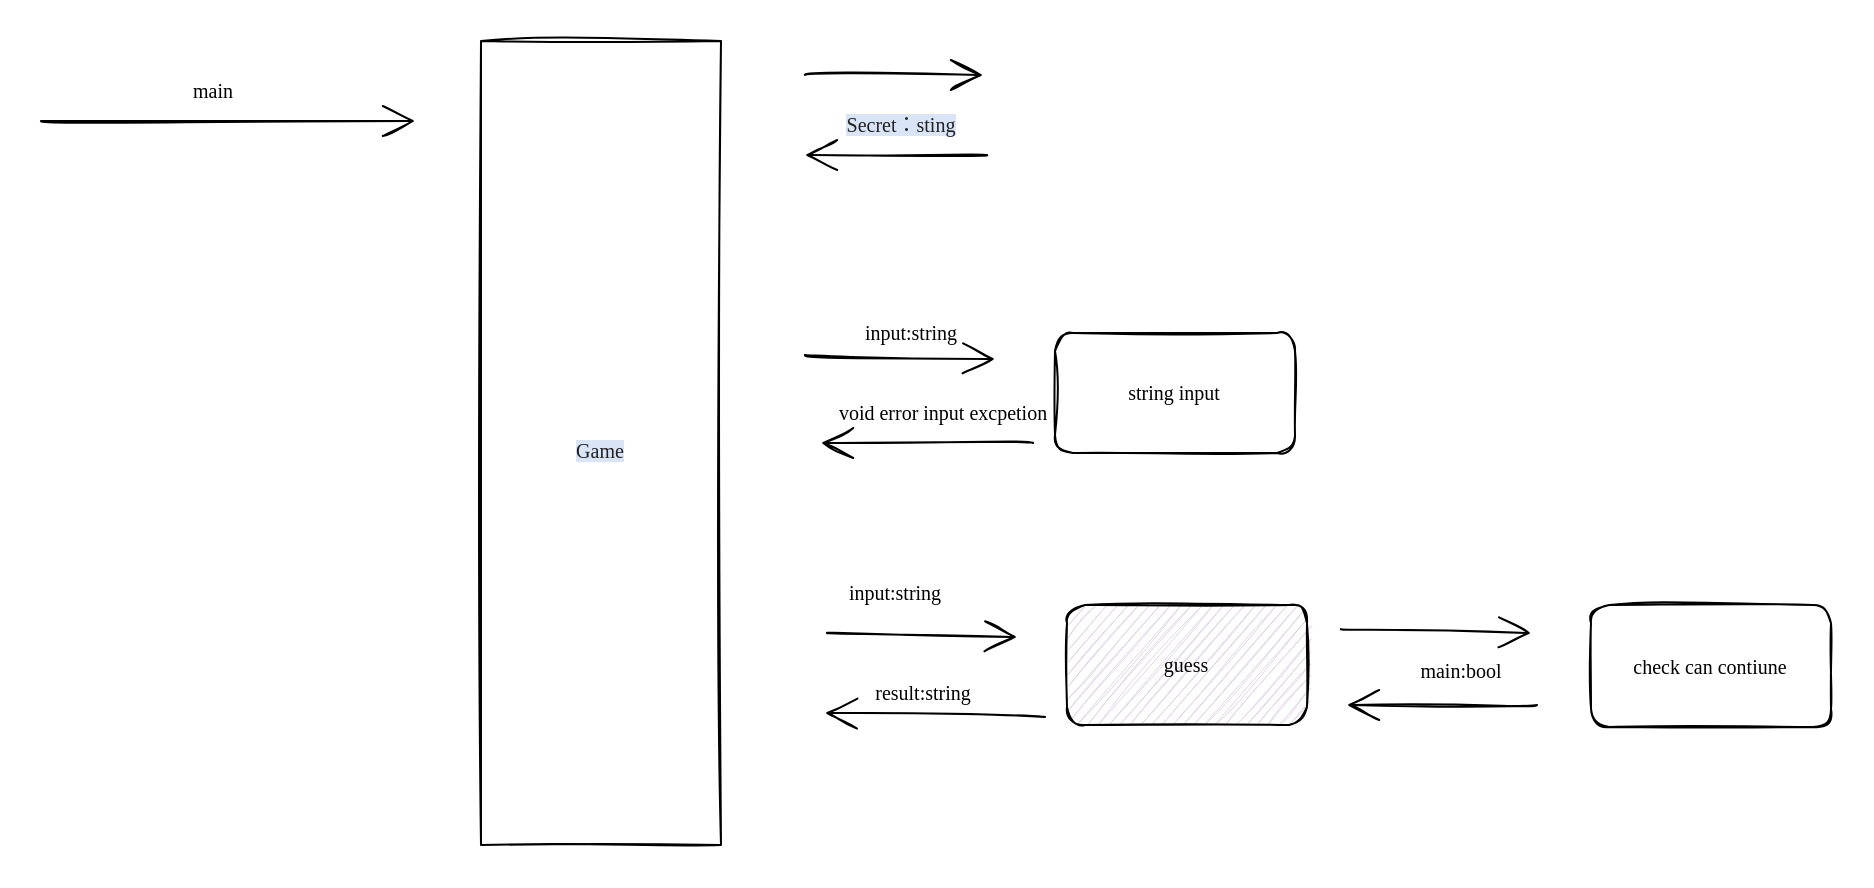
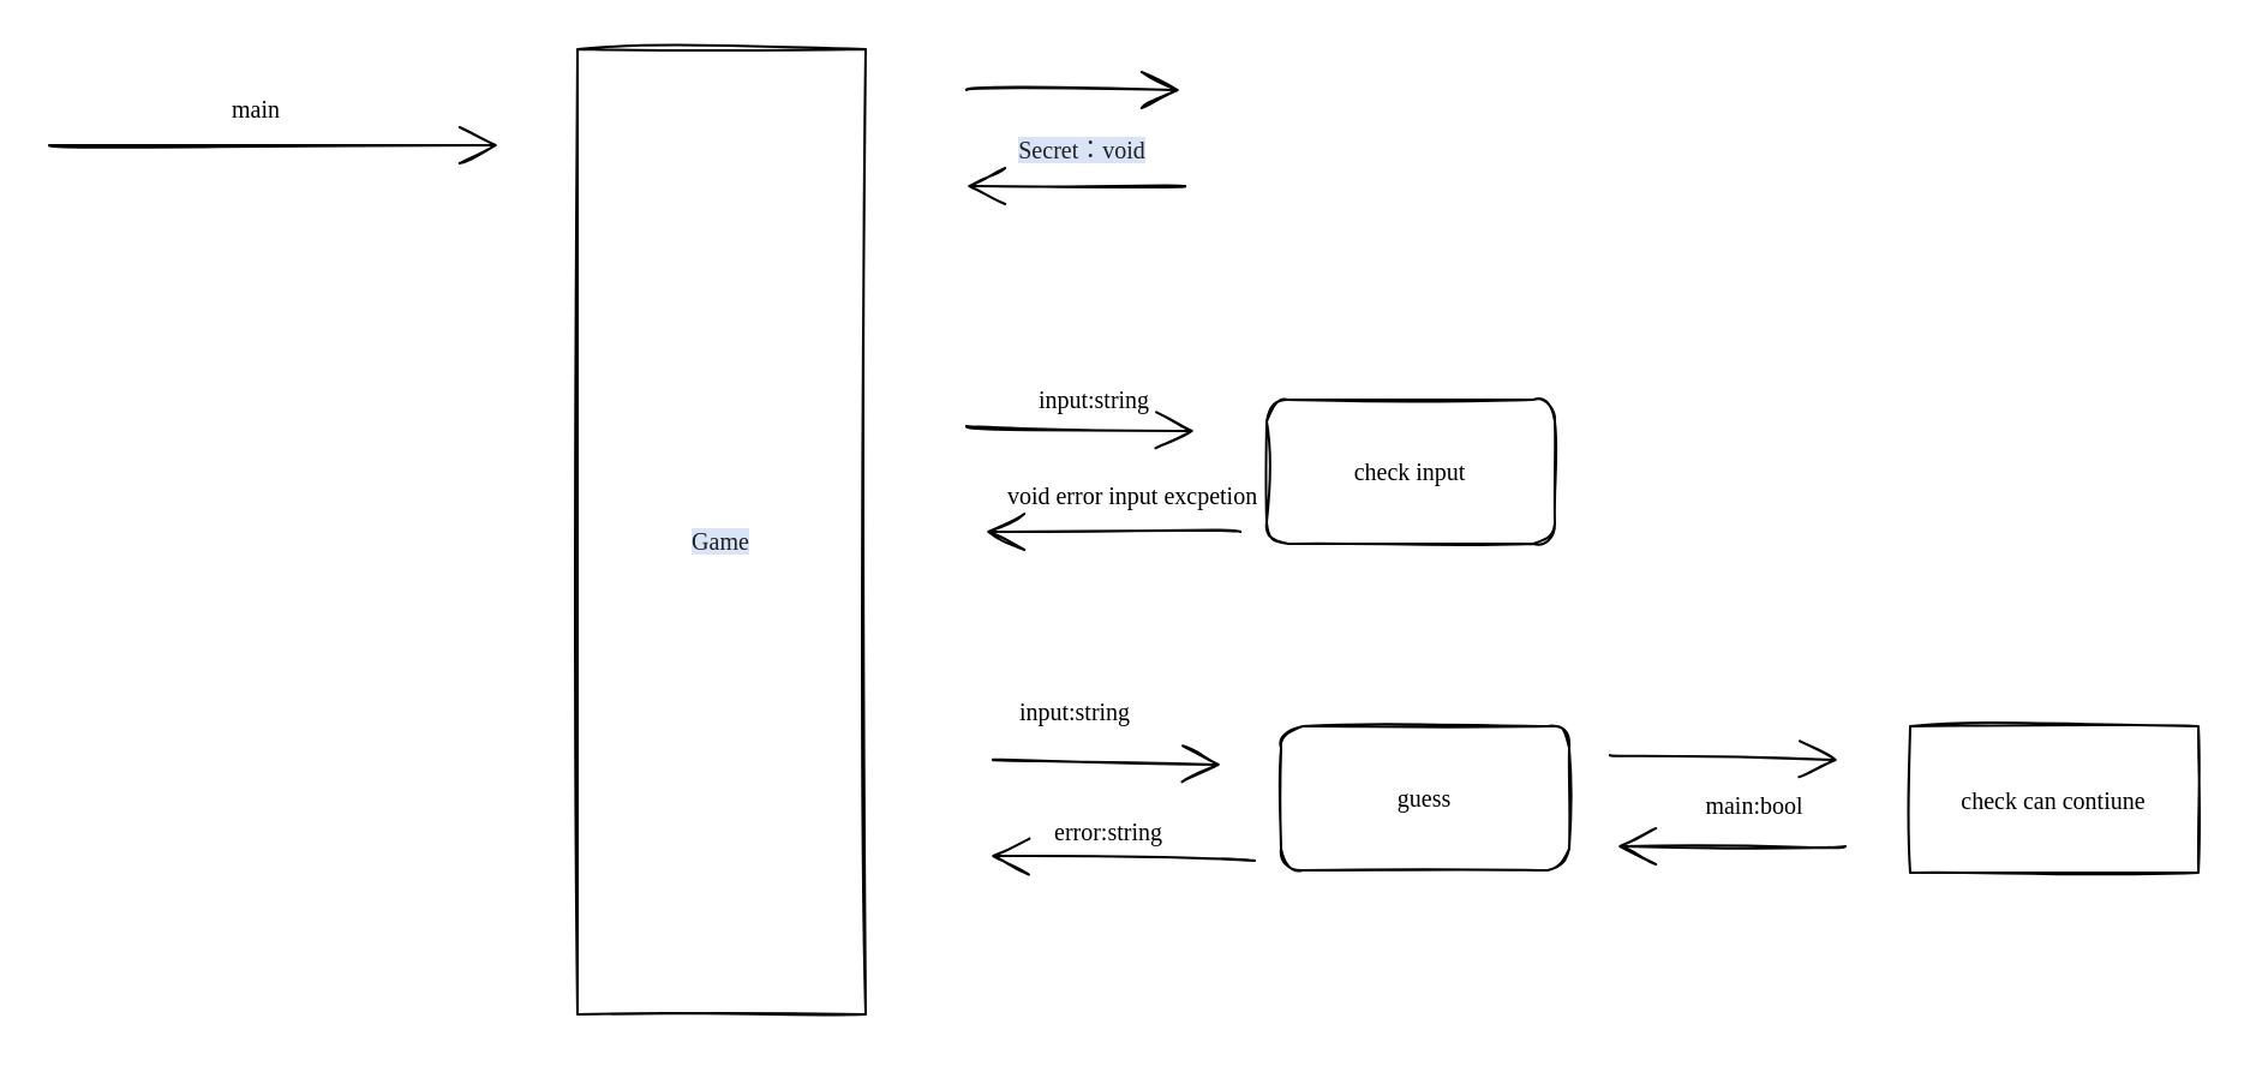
- <mxCell id="7" value="&lt;pre style=&quot;color: rgb(32, 32, 32);&quot;&gt;&lt;span style=&quot;background-color: rgb(218, 228, 247);&quot;&gt;&lt;font style=&quot;font-size: 10px;&quot; data-font-src=&quot;https://fonts.googleapis.com/css?family=Architects+Daughter&quot; face=&quot;Architects Daughter&quot;&gt;Secret：sting&lt;/font&gt;&lt;/span&gt;&lt;/pre&gt;" style="text;html=1;resizable=0;autosize=1;align=center;verticalAlign=middle;points=[];fillColor=none;strokeColor=none;rounded=0;sketch=1;hachureGap=4;fontFamily=Architects Daughter;fontSource=https%3A%2F%2Ffonts.googleapis.com%2Fcss%3Ffamily%3DArchitects%2BDaughter;fontSize=10;" vertex="1" parent="1"><mxGeometry x="409" y="40" width="82" height="44" as="geometry" /></mxCell>
+ <mxCell id="7" value="&lt;pre style=&quot;color: rgb(32, 32, 32);&quot;&gt;&lt;span style=&quot;background-color: rgb(218, 228, 247);&quot;&gt;&lt;font style=&quot;font-size: 10px;&quot; data-font-src=&quot;https://fonts.googleapis.com/css?family=Architects+Daughter&quot; face=&quot;Architects Daughter&quot;&gt;Secret：void&lt;/font&gt;&lt;/span&gt;&lt;/pre&gt;" style="text;html=1;resizable=0;autosize=1;align=center;verticalAlign=middle;points=[];fillColor=none;strokeColor=none;rounded=0;sketch=1;hachureGap=4;fontFamily=Architects Daughter;fontSource=https%3A%2F%2Ffonts.googleapis.com%2Fcss%3Ffamily%3DArchitects%2BDaughter;fontSize=10;" vertex="1" parent="1"><mxGeometry x="409" y="40" width="82" height="44" as="geometry" /></mxCell>
- <mxCell id="8" value="string input" style="whiteSpace=wrap;html=1;rounded=1;sketch=1;hachureGap=4;fontFamily=Architects Daughter;fontSource=https%3A%2F%2Ffonts.googleapis.com%2Fcss%3Ffamily%3DArchitects%2BDaughter;fontSize=10;" vertex="1" parent="1"><mxGeometry x="527" y="166" width="120" height="60" as="geometry" /></mxCell>
+ <mxCell id="8" value="check input" style="whiteSpace=wrap;html=1;rounded=1;sketch=1;hachureGap=4;fontFamily=Architects Daughter;fontSource=https%3A%2F%2Ffonts.googleapis.com%2Fcss%3Ffamily%3DArchitects%2BDaughter;fontSize=10;" vertex="1" parent="1"><mxGeometry x="527" y="166" width="120" height="60" as="geometry" /></mxCell>
- <mxCell id="13" value="guess" style="whiteSpace=wrap;html=1;rounded=1;sketch=1;hachureGap=4;fontFamily=Architects Daughter;fontSource=https%3A%2F%2Ffonts.googleapis.com%2Fcss%3Ffamily%3DArchitects%2BDaughter;fontSize=10;fillColor=#e1d5e7;" vertex="1" parent="1"><mxGeometry x="533" y="302" width="120" height="60" as="geometry" /></mxCell>
+ <mxCell id="13" value="guess" style="whiteSpace=wrap;html=1;rounded=1;sketch=1;hachureGap=4;fontFamily=Architects Daughter;fontSource=https%3A%2F%2Ffonts.googleapis.com%2Fcss%3Ffamily%3DArchitects%2BDaughter;fontSize=10;" vertex="1" parent="1"><mxGeometry x="533" y="302" width="120" height="60" as="geometry" /></mxCell>
- <mxCell id="18" value="check can contiune" style="whiteSpace=wrap;html=1;rounded=1;sketch=1;hachureGap=4;fontFamily=Architects Daughter;fontSource=https%3A%2F%2Ffonts.googleapis.com%2Fcss%3Ffamily%3DArchitects%2BDaughter;fontSize=10;" vertex="1" parent="1"><mxGeometry x="795" y="302" width="120" height="61" as="geometry" /></mxCell>
+ <mxCell id="18" value="check can contiune" style="whiteSpace=wrap;html=1;sketch=1;hachureGap=4;fontFamily=Architects Daughter;fontSource=https%3A%2F%2Ffonts.googleapis.com%2Fcss%3Ffamily%3DArchitects%2BDaughter;fontSize=10;rounded=0;" vertex="1" parent="1"><mxGeometry x="795" y="302" width="120" height="61" as="geometry" /></mxCell>
- <mxCell id="17" value="result:string" style="text;html=1;resizable=0;autosize=1;align=center;verticalAlign=middle;points=[];fillColor=none;strokeColor=none;rounded=0;sketch=1;hachureGap=4;fontFamily=Architects Daughter;fontSource=https%3A%2F%2Ffonts.googleapis.com%2Fcss%3Ffamily%3DArchitects%2BDaughter;fontSize=10;" vertex="1" parent="1"><mxGeometry x="424" y="334" width="73" height="24" as="geometry" /></mxCell>
+ <mxCell id="17" value="error:string" style="text;html=1;resizable=0;autosize=1;align=center;verticalAlign=middle;points=[];fillColor=none;strokeColor=none;rounded=0;sketch=1;hachureGap=4;fontFamily=Architects Daughter;fontSource=https%3A%2F%2Ffonts.googleapis.com%2Fcss%3Ffamily%3DArchitects%2BDaughter;fontSize=10;" vertex="1" parent="1"><mxGeometry x="424" y="334" width="73" height="24" as="geometry" /></mxCell>
